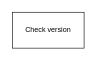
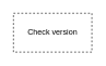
- <mxCell id="2" value="Check version" style="rounded=0;whiteSpace=wrap;html=1;" vertex="1" parent="1"><mxGeometry y="20" width="120" height="60" as="geometry" x="20" /></mxCell>
+ <mxCell id="2" value="Check version" style="rounded=0;whiteSpace=wrap;html=1;dashed=1;" vertex="1" parent="1"><mxGeometry y="20" width="120" height="60" as="geometry" x="20" /></mxCell>
